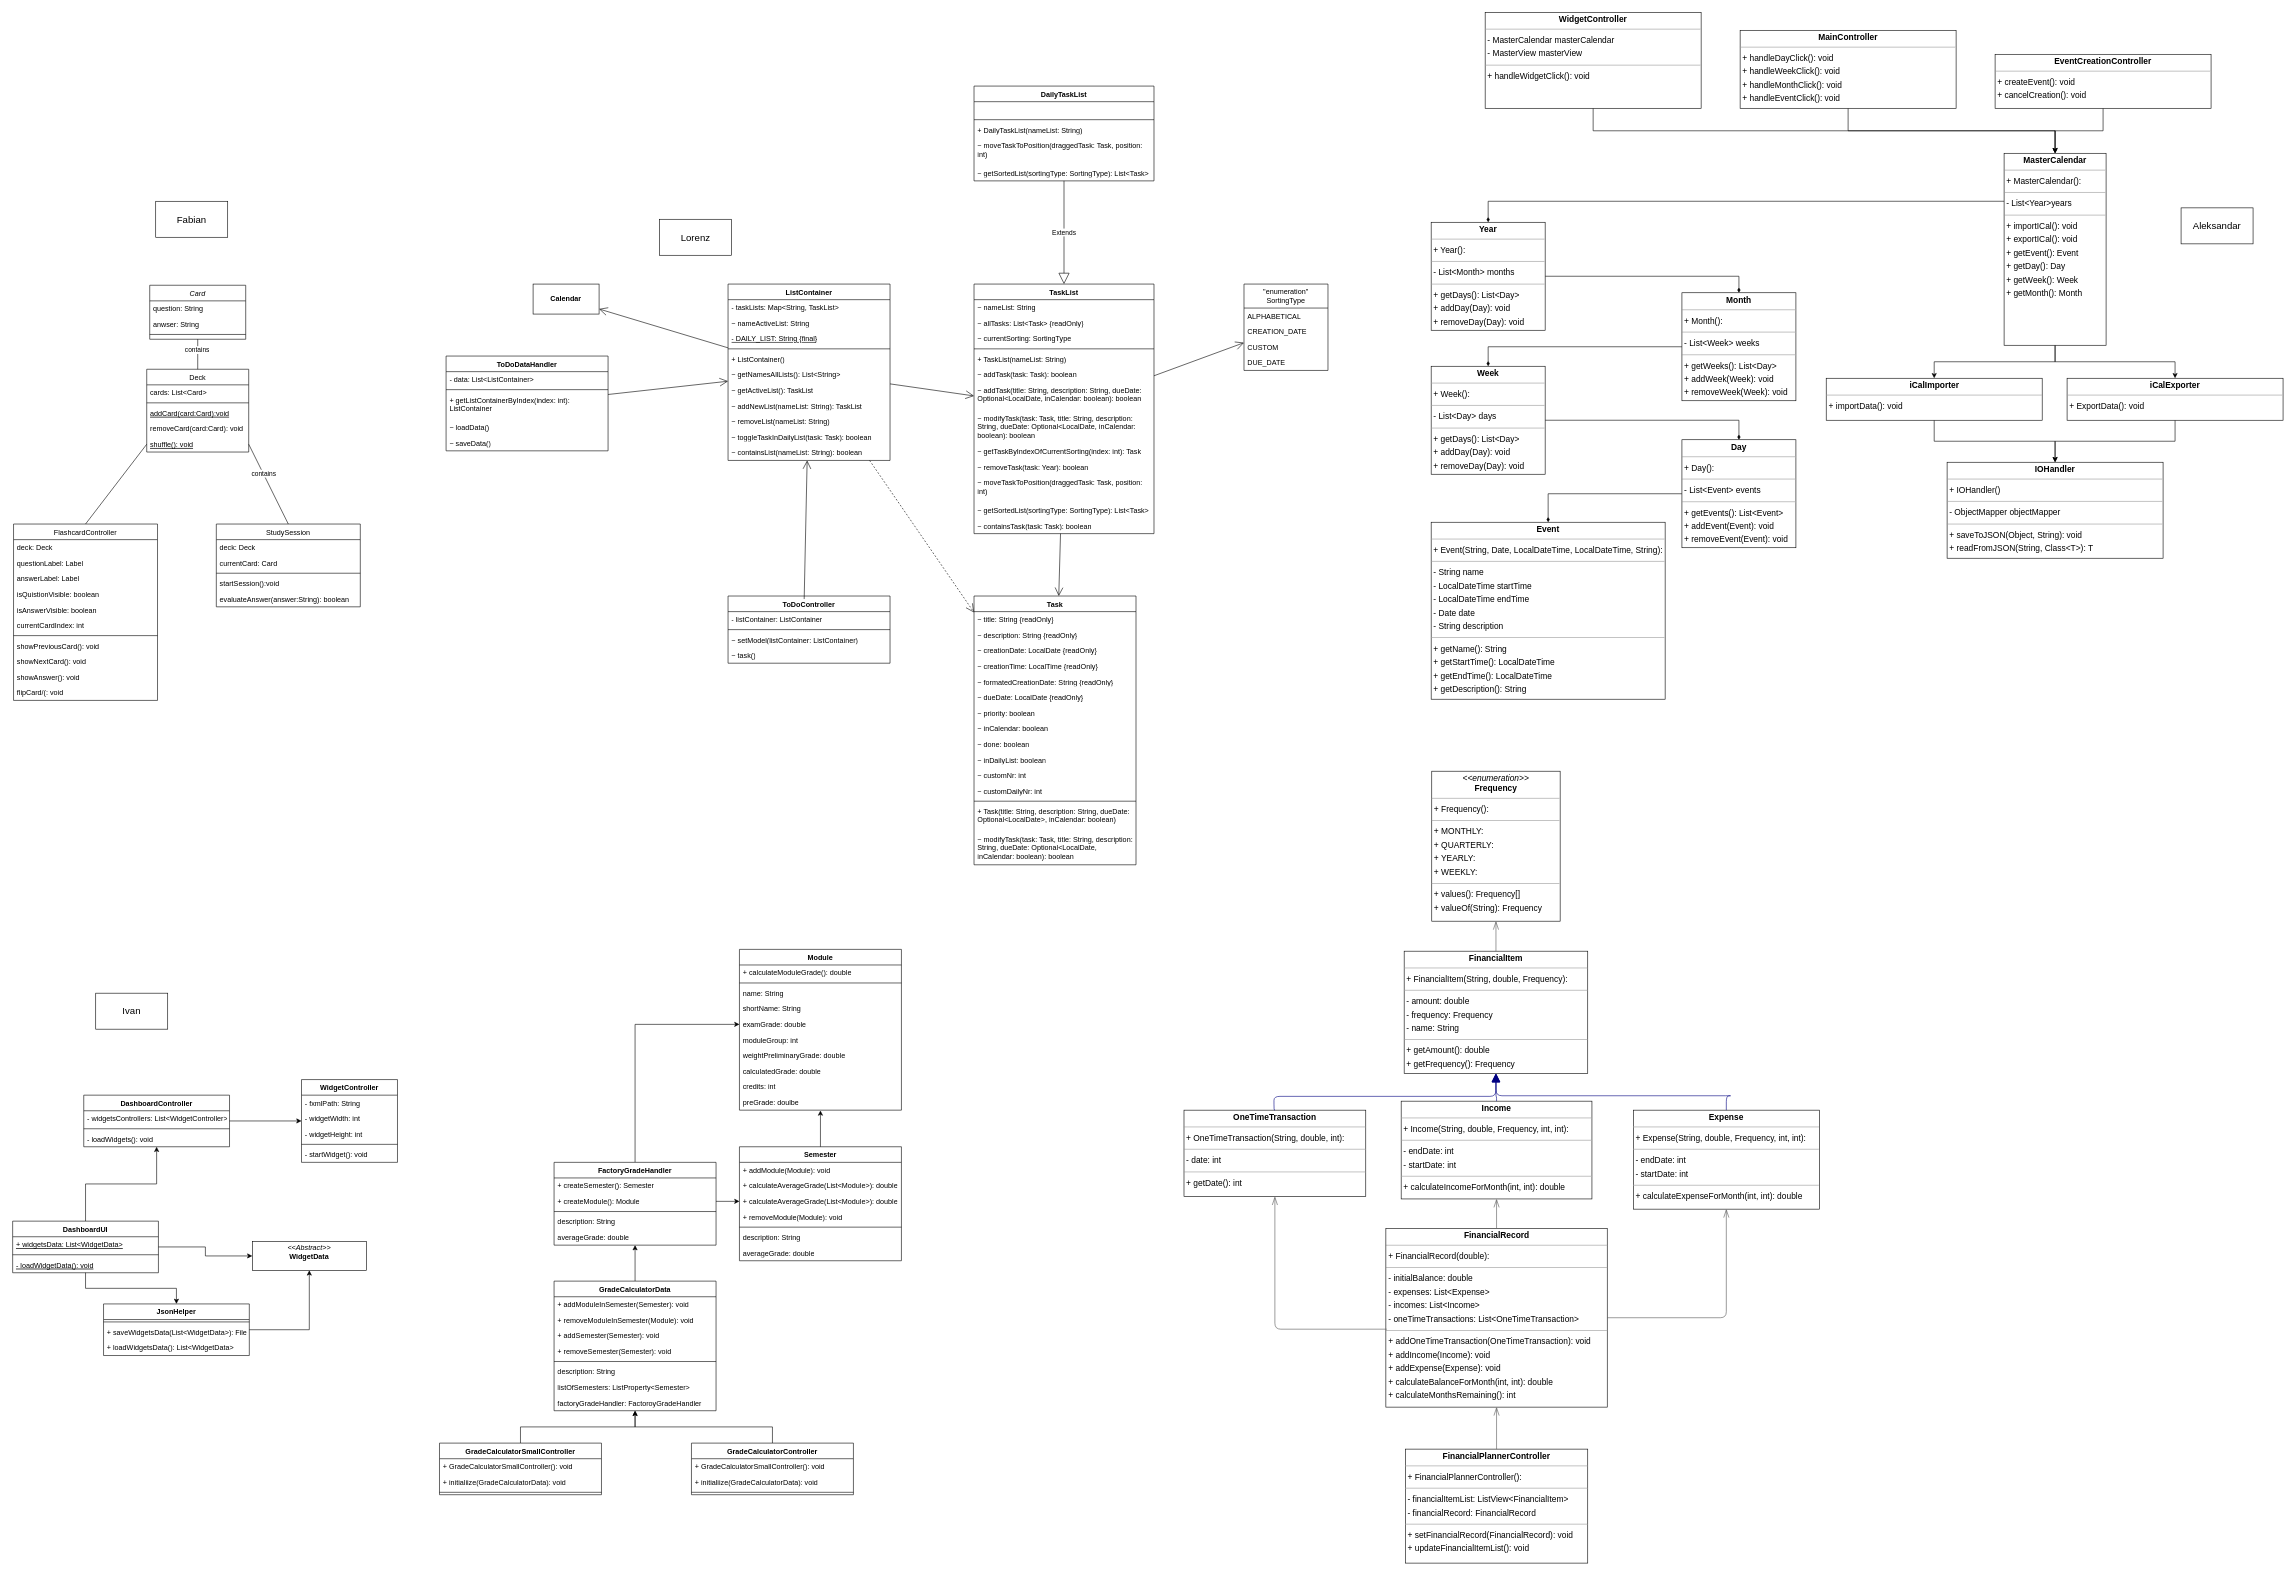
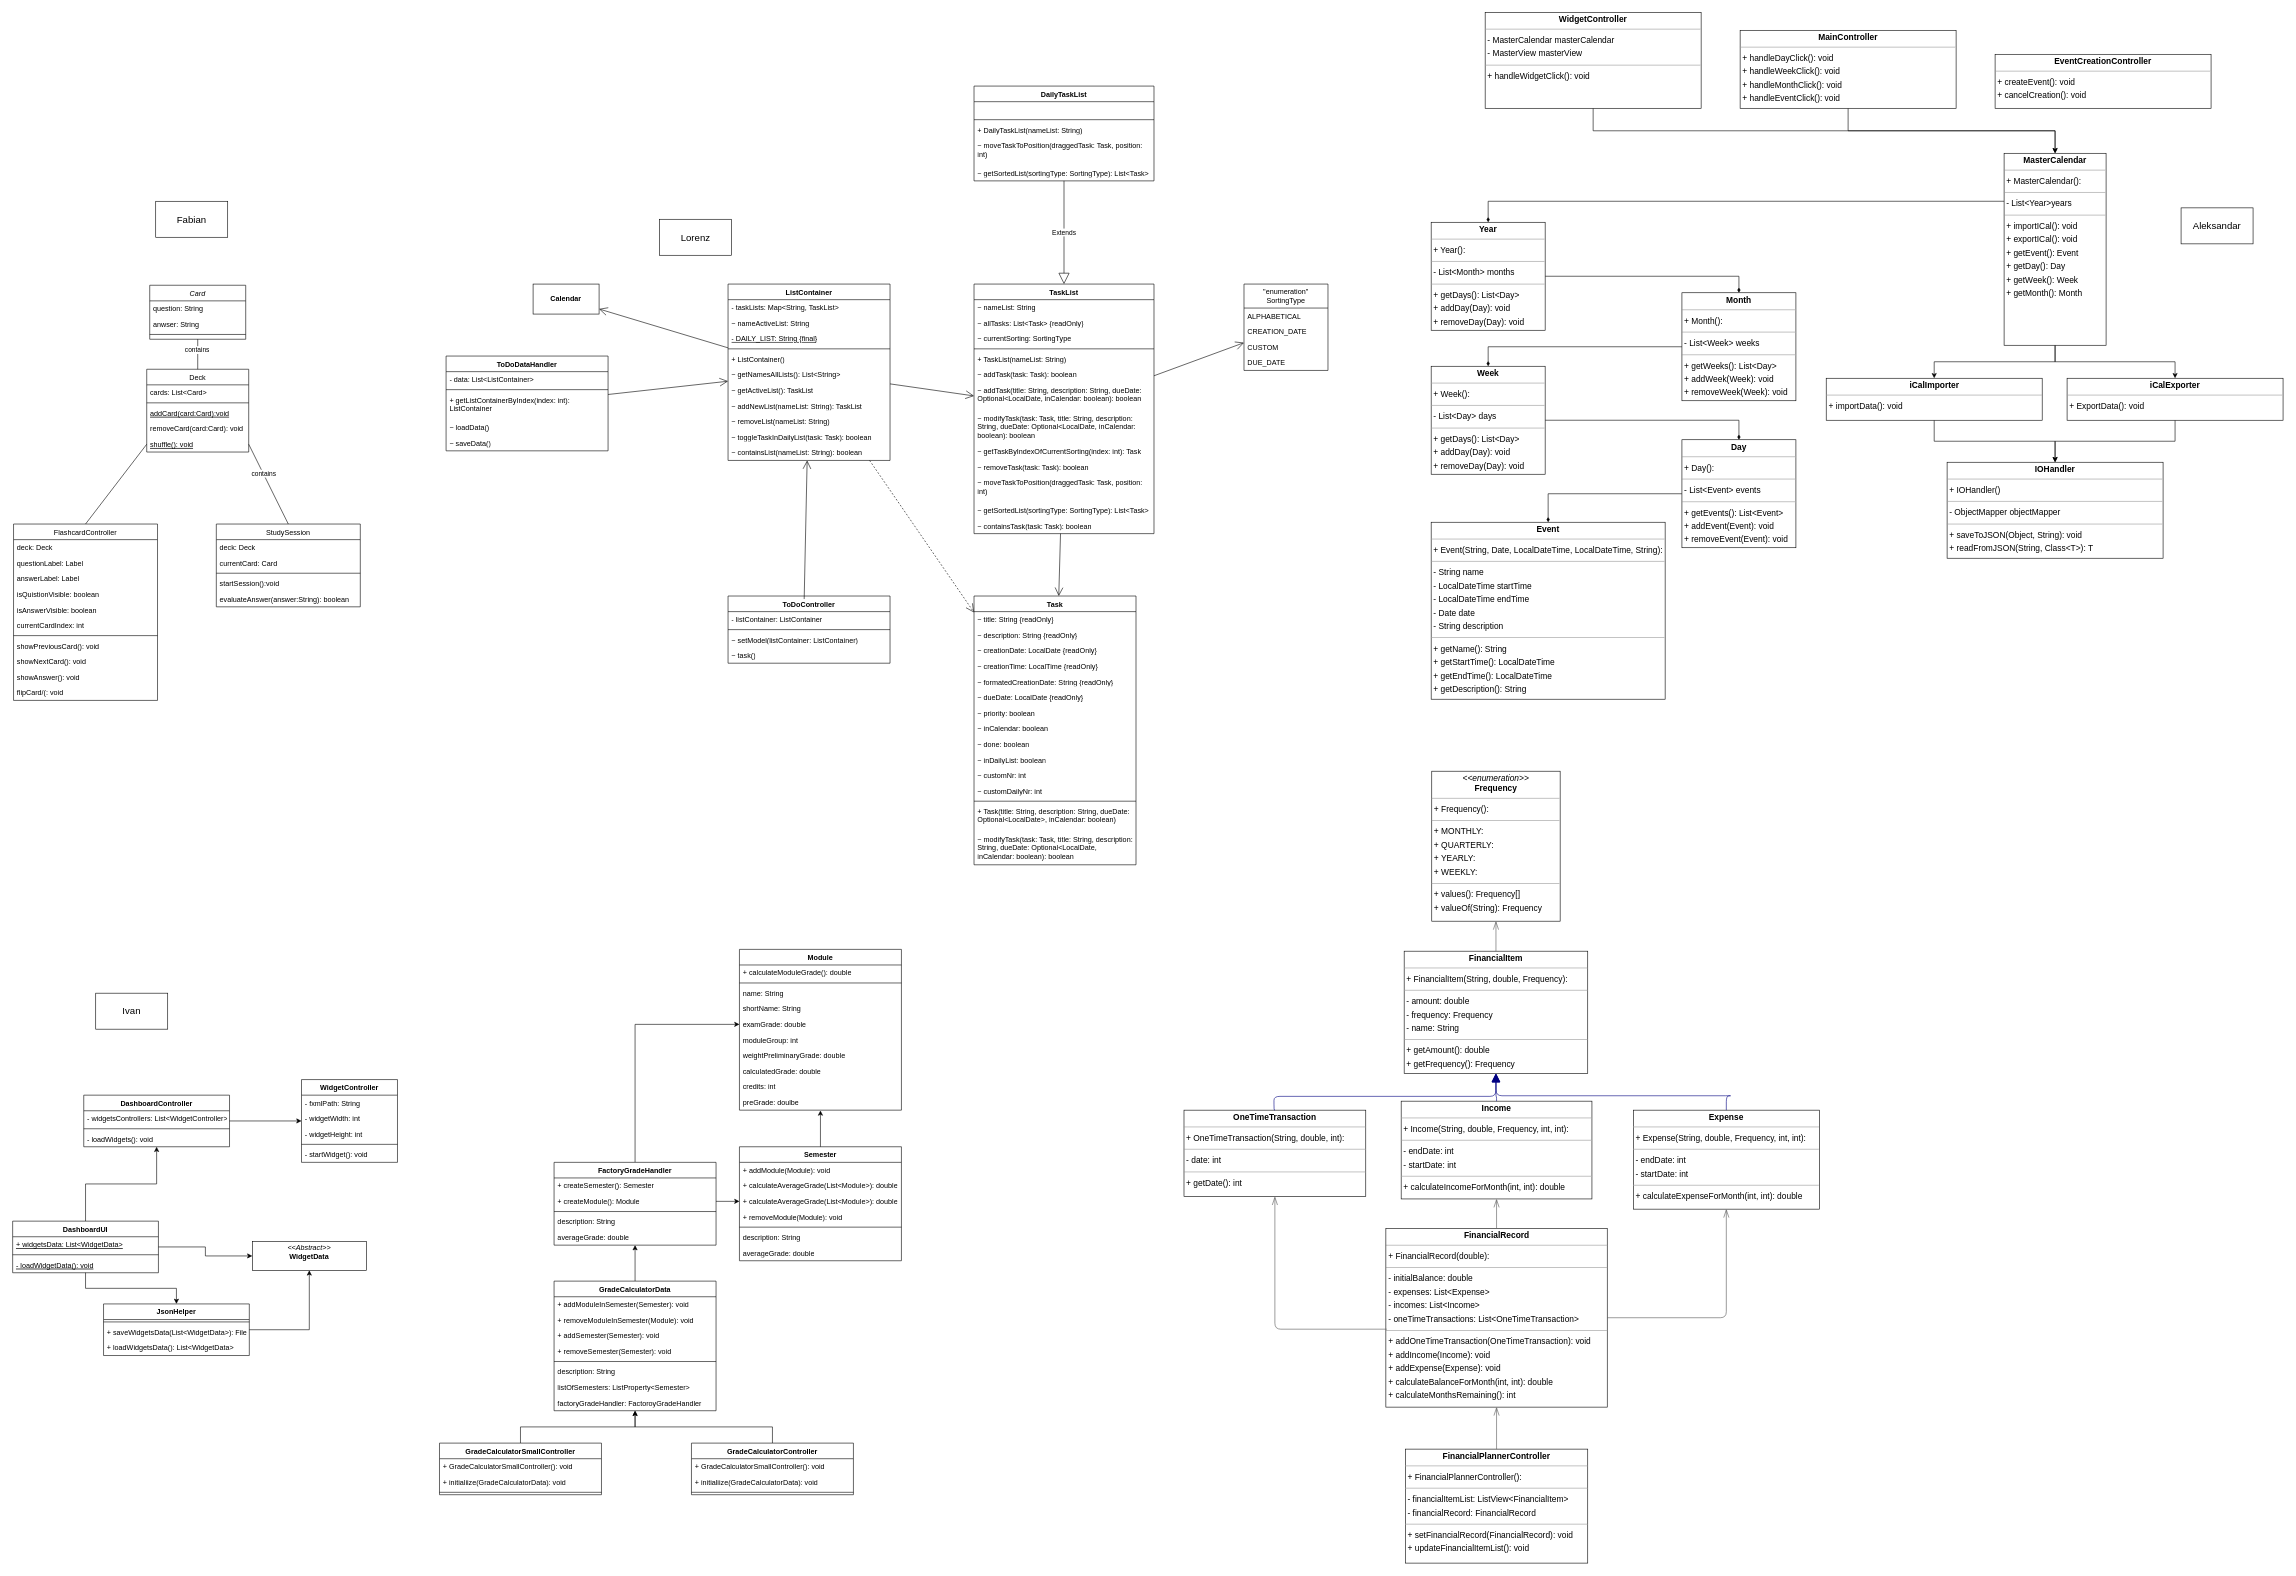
- <mxCell id="135" style="edgeStyle=orthogonalEdgeStyle;rounded=0;orthogonalLoop=1;jettySize=auto;html=1;exitX=0.5;exitY=1;exitDx=0;exitDy=0;entryX=0.5;entryY=0;entryDx=0;entryDy=0;" parent="1" source="136" target="120" edge="1"><mxGeometry relative="1" as="geometry" /></mxCell>
- <mxCell id="66" value="~ removeTask(task: Year): boolean" style="text;strokeColor=none;fillColor=none;align=left;verticalAlign=top;spacingLeft=4;spacingRight=4;overflow=hidden;rotatable=0;points=[[0,0.5],[1,0.5]];portConstraint=eastwest;whiteSpace=wrap;html=1;" parent="56" vertex="1"><mxGeometry y="292" width="300" height="26" as="geometry" /></mxCell>
+ <mxCell id="66" value="~ removeTask(task: Task): boolean" style="text;strokeColor=none;fillColor=none;align=left;verticalAlign=top;spacingLeft=4;spacingRight=4;overflow=hidden;rotatable=0;points=[[0,0.5],[1,0.5]];portConstraint=eastwest;whiteSpace=wrap;html=1;" parent="56" vertex="1"><mxGeometry y="292" width="300" height="26" as="geometry" /></mxCell>
